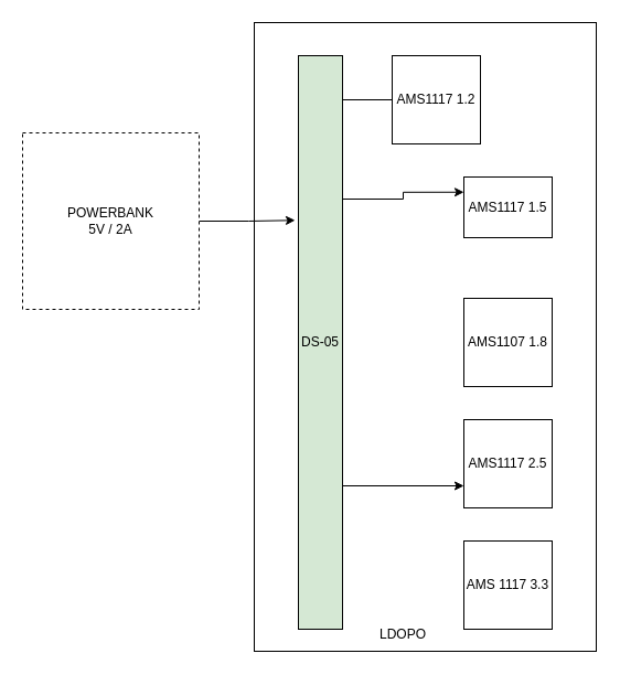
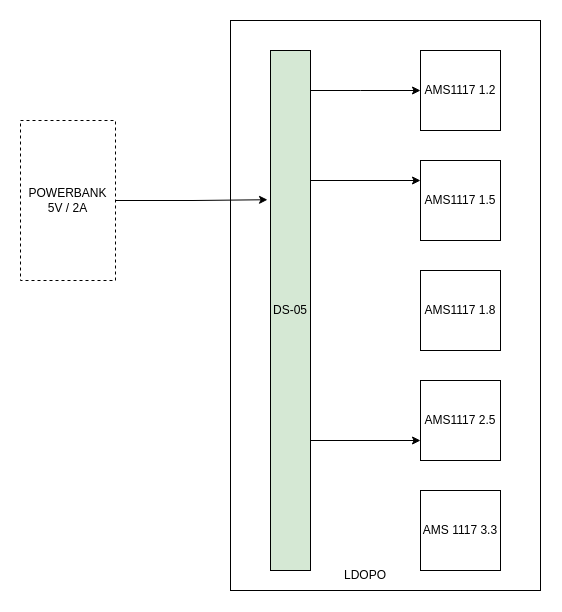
- <mxCell id="9" value="AMS1117 1.2" style="whiteSpace=wrap;html=1;aspect=fixed;" vertex="1" parent="1"><mxGeometry x="355" y="50" width="80" height="80" as="geometry" /></mxCell>
+ <mxCell id="9" value="AMS1117 1.2" style="whiteSpace=wrap;html=1;aspect=fixed;" vertex="1" parent="1"><mxGeometry x="420" y="50" width="80" height="80" as="geometry" /></mxCell>
- <mxCell id="10" value="AMS1117 1.5" style="whiteSpace=wrap;html=1;aspect=fixed;" vertex="1" parent="1"><mxGeometry x="420" y="160" width="80" height="55" as="geometry" /></mxCell>
+ <mxCell id="10" value="AMS1117 1.5" style="whiteSpace=wrap;html=1;aspect=fixed;" vertex="1" parent="1"><mxGeometry x="420" y="160" width="80" height="80" as="geometry" /></mxCell>
- <mxCell id="4" value="POWERBANK&lt;br&gt;5V / 2A" style="whiteSpace=wrap;html=1;aspect=fixed;dashed=1;" vertex="1" parent="1"><mxGeometry x="20" y="120" width="160" height="160" as="geometry" /></mxCell>
+ <mxCell id="4" value="POWERBANK&lt;br&gt;5V / 2A" style="whiteSpace=wrap;html=1;aspect=fixed;dashed=1;" vertex="1" parent="1"><mxGeometry x="20" y="120" width="95" height="160" as="geometry" /></mxCell>
- <mxCell id="11" value="AMS1107 1.8" style="whiteSpace=wrap;html=1;aspect=fixed;" vertex="1" parent="1"><mxGeometry x="420" y="270" width="80" height="80" as="geometry" /></mxCell>
+ <mxCell id="11" value="AMS1117 1.8" style="whiteSpace=wrap;html=1;aspect=fixed;" vertex="1" parent="1"><mxGeometry x="420" y="270" width="80" height="80" as="geometry" /></mxCell>
